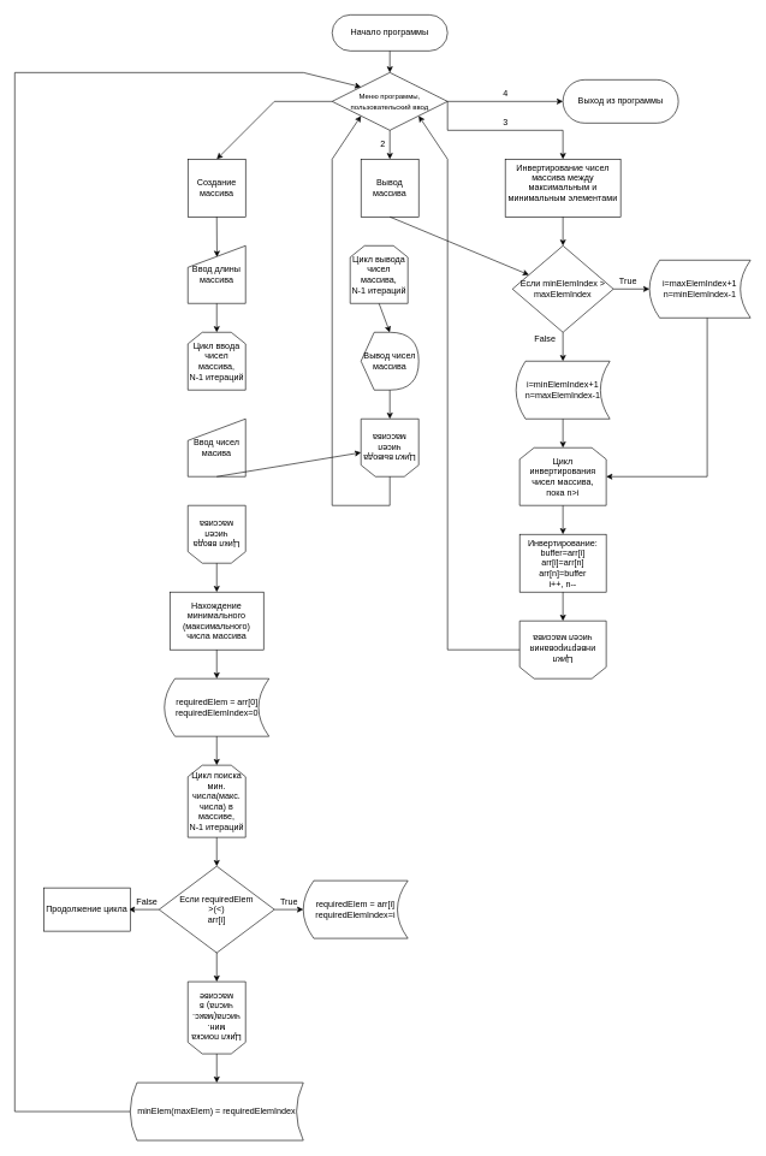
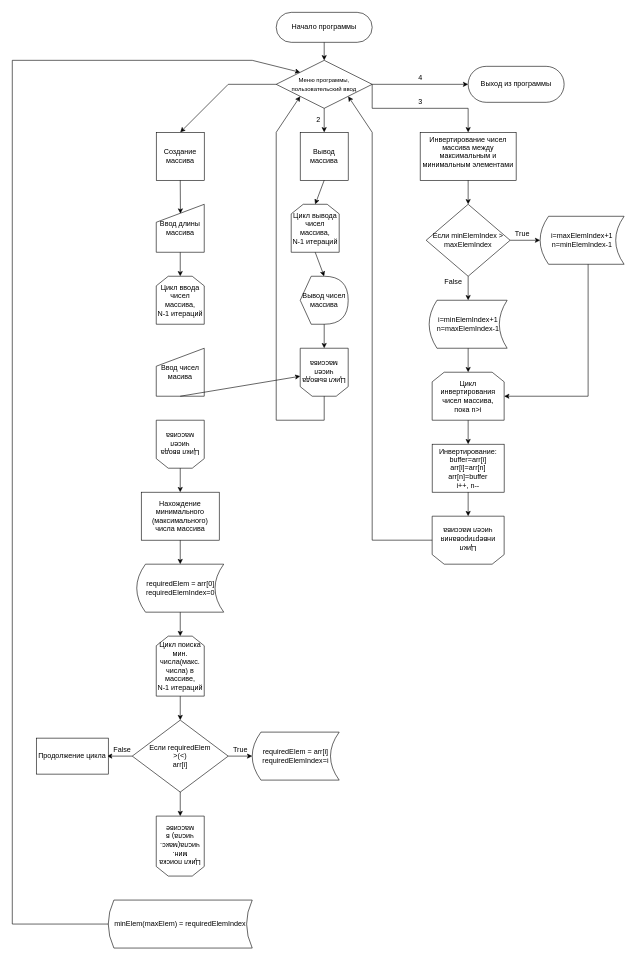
- <mxCell id="33" value="" style="endArrow=classic;html=1;exitX=0.5;exitY=1;exitDx=0;exitDy=0;" edge="1" parent="1" source="6" target="38"><mxGeometry width="50" height="50" relative="1" as="geometry"><mxPoint x="540" y="370" as="sourcePoint" /><mxPoint x="590" y="320" as="targetPoint" /></mxGeometry></mxCell>
+ <mxCell id="33" value="" style="endArrow=classic;html=1;exitX=0.5;exitY=1;exitDx=0;exitDy=0;entryX=0.5;entryY=0;entryDx=0;entryDy=0;" edge="1" parent="1" source="6" target="28"><mxGeometry width="50" height="50" relative="1" as="geometry"><mxPoint x="540" y="370" as="sourcePoint" /><mxPoint x="590" y="320" as="targetPoint" /></mxGeometry></mxCell>
- <mxCell id="71" value="" style="endArrow=classic;html=1;exitX=0.5;exitY=0;exitDx=0;exitDy=0;entryX=0.5;entryY=0;entryDx=0;entryDy=0;" edge="1" parent="1" source="61" target="70"><mxGeometry width="50" height="50" relative="1" as="geometry"><mxPoint x="510" y="1400" as="sourcePoint" /><mxPoint x="560" y="1350" as="targetPoint" /></mxGeometry></mxCell>
